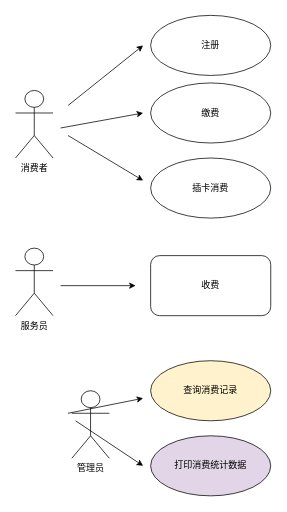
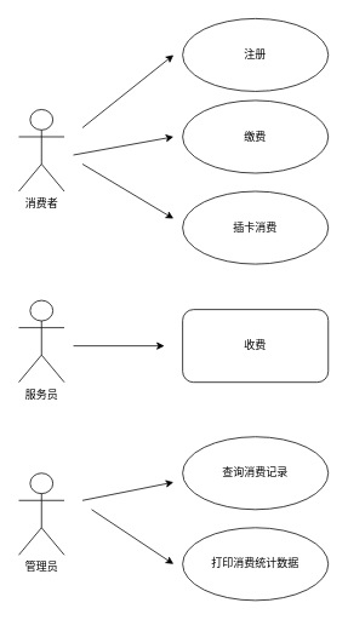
- <mxCell id="8" value="查询消费记录" style="ellipse;whiteSpace=wrap;html=1;fillColor=#fff2cc;" vertex="1" parent="1"><mxGeometry x="200" y="480" width="160" height="80" as="geometry" /></mxCell>
+ <mxCell id="8" value="查询消费记录" style="ellipse;whiteSpace=wrap;html=1;" vertex="1" parent="1"><mxGeometry x="200" y="480" width="160" height="80" as="geometry" /></mxCell>
- <mxCell id="7" value="管理员" style="shape=umlActor;html=1;verticalLabelPosition=bottom;verticalAlign=top;align=center;" vertex="1" parent="1"><mxGeometry x="95" y="520" width="50" height="90" as="geometry" /></mxCell>
+ <mxCell id="7" value="管理员" style="shape=umlActor;html=1;verticalLabelPosition=bottom;verticalAlign=top;align=center;" vertex="1" parent="1"><mxGeometry x="20" y="520" width="50" height="90" as="geometry" /></mxCell>
- <mxCell id="9" value="打印消费统计数据" style="ellipse;whiteSpace=wrap;html=1;fillColor=#e1d5e7;" vertex="1" parent="1"><mxGeometry x="200" y="580" width="160" height="80" as="geometry" /></mxCell>
+ <mxCell id="9" value="打印消费统计数据" style="ellipse;whiteSpace=wrap;html=1;" vertex="1" parent="1"><mxGeometry x="200" y="580" width="160" height="80" as="geometry" /></mxCell>
